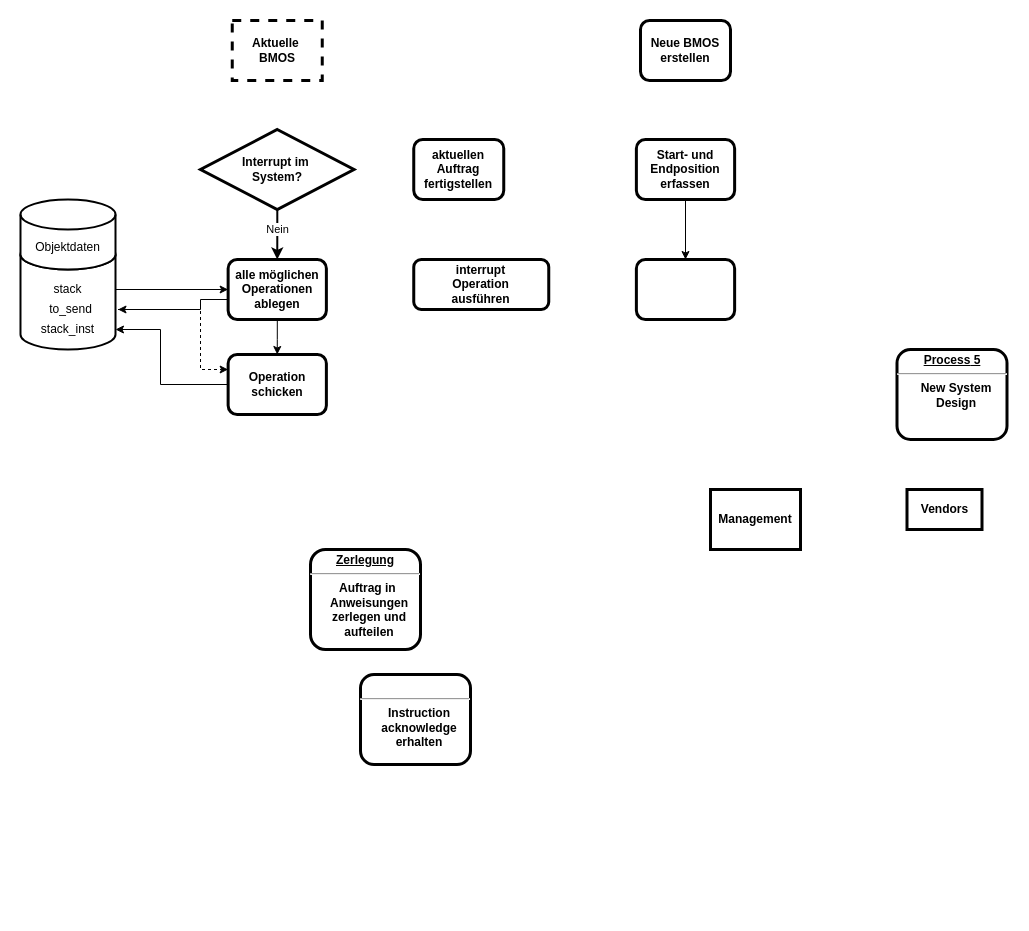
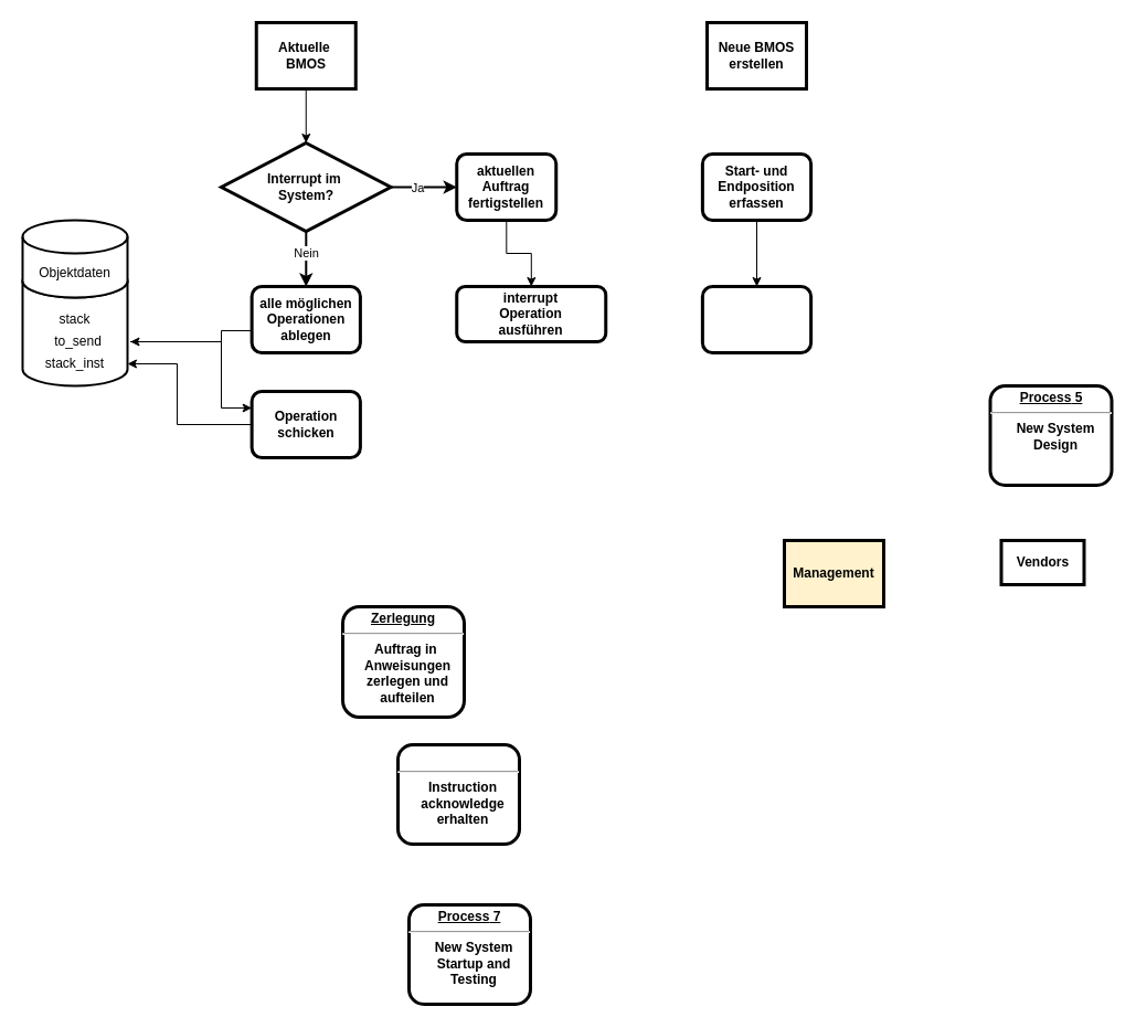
- <mxCell id="3" value="Aktuelle &#10;BMOS" style="whiteSpace=wrap;align=center;verticalAlign=middle;fontStyle=1;strokeWidth=3;labelBackgroundColor=none;dashed=1;" parent="1" vertex="1"><mxGeometry x="231.75" y="20" width="90" height="60" as="geometry" /></mxCell>
+ <mxCell id="3" value="Aktuelle &#10;BMOS" style="whiteSpace=wrap;align=center;verticalAlign=middle;fontStyle=1;strokeWidth=3;labelBackgroundColor=none;" parent="1" vertex="1"><mxGeometry x="231.75" y="20" width="90" height="60" as="geometry" /></mxCell>
- <mxCell id="7" value="Neue BMOS&#10;erstellen" style="whiteSpace=wrap;align=center;verticalAlign=middle;fontStyle=1;strokeWidth=3;labelBackgroundColor=none;rounded=1;" parent="1" vertex="1"><mxGeometry x="640" y="20" width="90" height="60" as="geometry" /></mxCell>
+ <mxCell id="7" value="Neue BMOS&#10;erstellen" style="whiteSpace=wrap;align=center;verticalAlign=middle;fontStyle=1;strokeWidth=3;labelBackgroundColor=none;" parent="1" vertex="1"><mxGeometry x="640" y="20" width="90" height="60" as="geometry" /></mxCell>
+ <mxCell id="2" style="edgeStyle=orthogonalEdgeStyle;rounded=0;orthogonalLoop=1;jettySize=auto;html=1;entryX=0.5;entryY=0;entryDx=0;entryDy=0;" edge="1" parent="1" source="3" target="14"><mxGeometry relative="1" as="geometry" /></mxCell>
+ <mxCell id="10" style="edgeStyle=orthogonalEdgeStyle;rounded=0;orthogonalLoop=1;jettySize=auto;html=1;entryX=0;entryY=0.5;entryDx=0;entryDy=0;strokeWidth=2;" parent="1" source="14" target="16" edge="1"><mxGeometry relative="1" as="geometry" /></mxCell>
+ <mxCell id="11" value="Ja" style="edgeLabel;html=1;align=center;verticalAlign=middle;resizable=0;points=[];fontFamily=Helvetica;fontSize=11;fontColor=default;labelBackgroundColor=default;" parent="10" vertex="1" connectable="0"><mxGeometry x="-0.401" y="2" relative="1" as="geometry"><mxPoint x="6" y="2" as="offset" /></mxGeometry></mxCell>
+ <mxCell id="15" value="" style="edgeStyle=orthogonalEdgeStyle;rounded=0;orthogonalLoop=1;jettySize=auto;html=1;" edge="1" parent="1" source="16" target="31"><mxGeometry relative="1" as="geometry" /></mxCell>
- <mxCell id="27" style="edgeStyle=orthogonalEdgeStyle;rounded=0;orthogonalLoop=1;jettySize=auto;html=1;entryX=0;entryY=0.5;entryDx=0;entryDy=0;" edge="1" parent="1" source="25" target="19"><mxGeometry relative="1" as="geometry" /></mxCell>
- <mxCell id="18" style="edgeStyle=orthogonalEdgeStyle;rounded=0;orthogonalLoop=1;jettySize=auto;html=1;entryX=0.5;entryY=0;entryDx=0;entryDy=0;" edge="1" parent="1" source="19" target="29"><mxGeometry relative="1" as="geometry" /></mxCell>
- <mxCell id="30" style="edgeStyle=orthogonalEdgeStyle;rounded=0;orthogonalLoop=1;jettySize=auto;html=1;entryX=0;entryY=0.25;entryDx=0;entryDy=0;dashed=1;" edge="1" parent="1" source="26" target="29"><mxGeometry relative="1" as="geometry"><Array as="points"><mxPoint x="200" y="309" /><mxPoint x="200" y="369" /></Array></mxGeometry></mxCell>
+ <mxCell id="30" style="edgeStyle=orthogonalEdgeStyle;rounded=0;orthogonalLoop=1;jettySize=auto;html=1;entryX=0;entryY=0.25;entryDx=0;entryDy=0;" edge="1" parent="1" source="26" target="29"><mxGeometry relative="1" as="geometry"><Array as="points"><mxPoint x="200" y="309" /><mxPoint x="200" y="369" /></Array></mxGeometry></mxCell>
- <mxCell id="6" value="Management" style="whiteSpace=wrap;align=center;verticalAlign=middle;fontStyle=1;strokeWidth=3;labelBackgroundColor=none;" parent="1" vertex="1"><mxGeometry x="710" y="489" width="90" height="60" as="geometry" /></mxCell>
+ <mxCell id="6" value="Management" style="whiteSpace=wrap;align=center;verticalAlign=middle;fontStyle=1;strokeWidth=3;labelBackgroundColor=none;fillColor=#fff2cc;" parent="1" vertex="1"><mxGeometry x="710" y="489" width="90" height="60" as="geometry" /></mxCell>
+ <mxCell id="9" value="&lt;p style=&quot;margin: 0px; margin-top: 4px; text-align: center; text-decoration: underline;&quot;&gt;&lt;strong&gt;&lt;strong&gt;Process&lt;/strong&gt; 7&lt;br /&gt;&lt;/strong&gt;&lt;/p&gt;&lt;hr /&gt;&lt;p style=&quot;margin: 0px; margin-left: 8px;&quot;&gt;New System&lt;/p&gt;&lt;p style=&quot;margin: 0px; margin-left: 8px;&quot;&gt;Startup and&lt;/p&gt;&lt;p style=&quot;margin: 0px; margin-left: 8px;&quot;&gt;Testing&lt;/p&gt;" style="verticalAlign=middle;align=center;overflow=fill;fontSize=12;fontFamily=Helvetica;html=1;rounded=1;fontStyle=1;strokeWidth=3;labelBackgroundColor=none;" parent="1" vertex="1"><mxGeometry x="370" y="819" width="110" height="90" as="geometry" /></mxCell>
